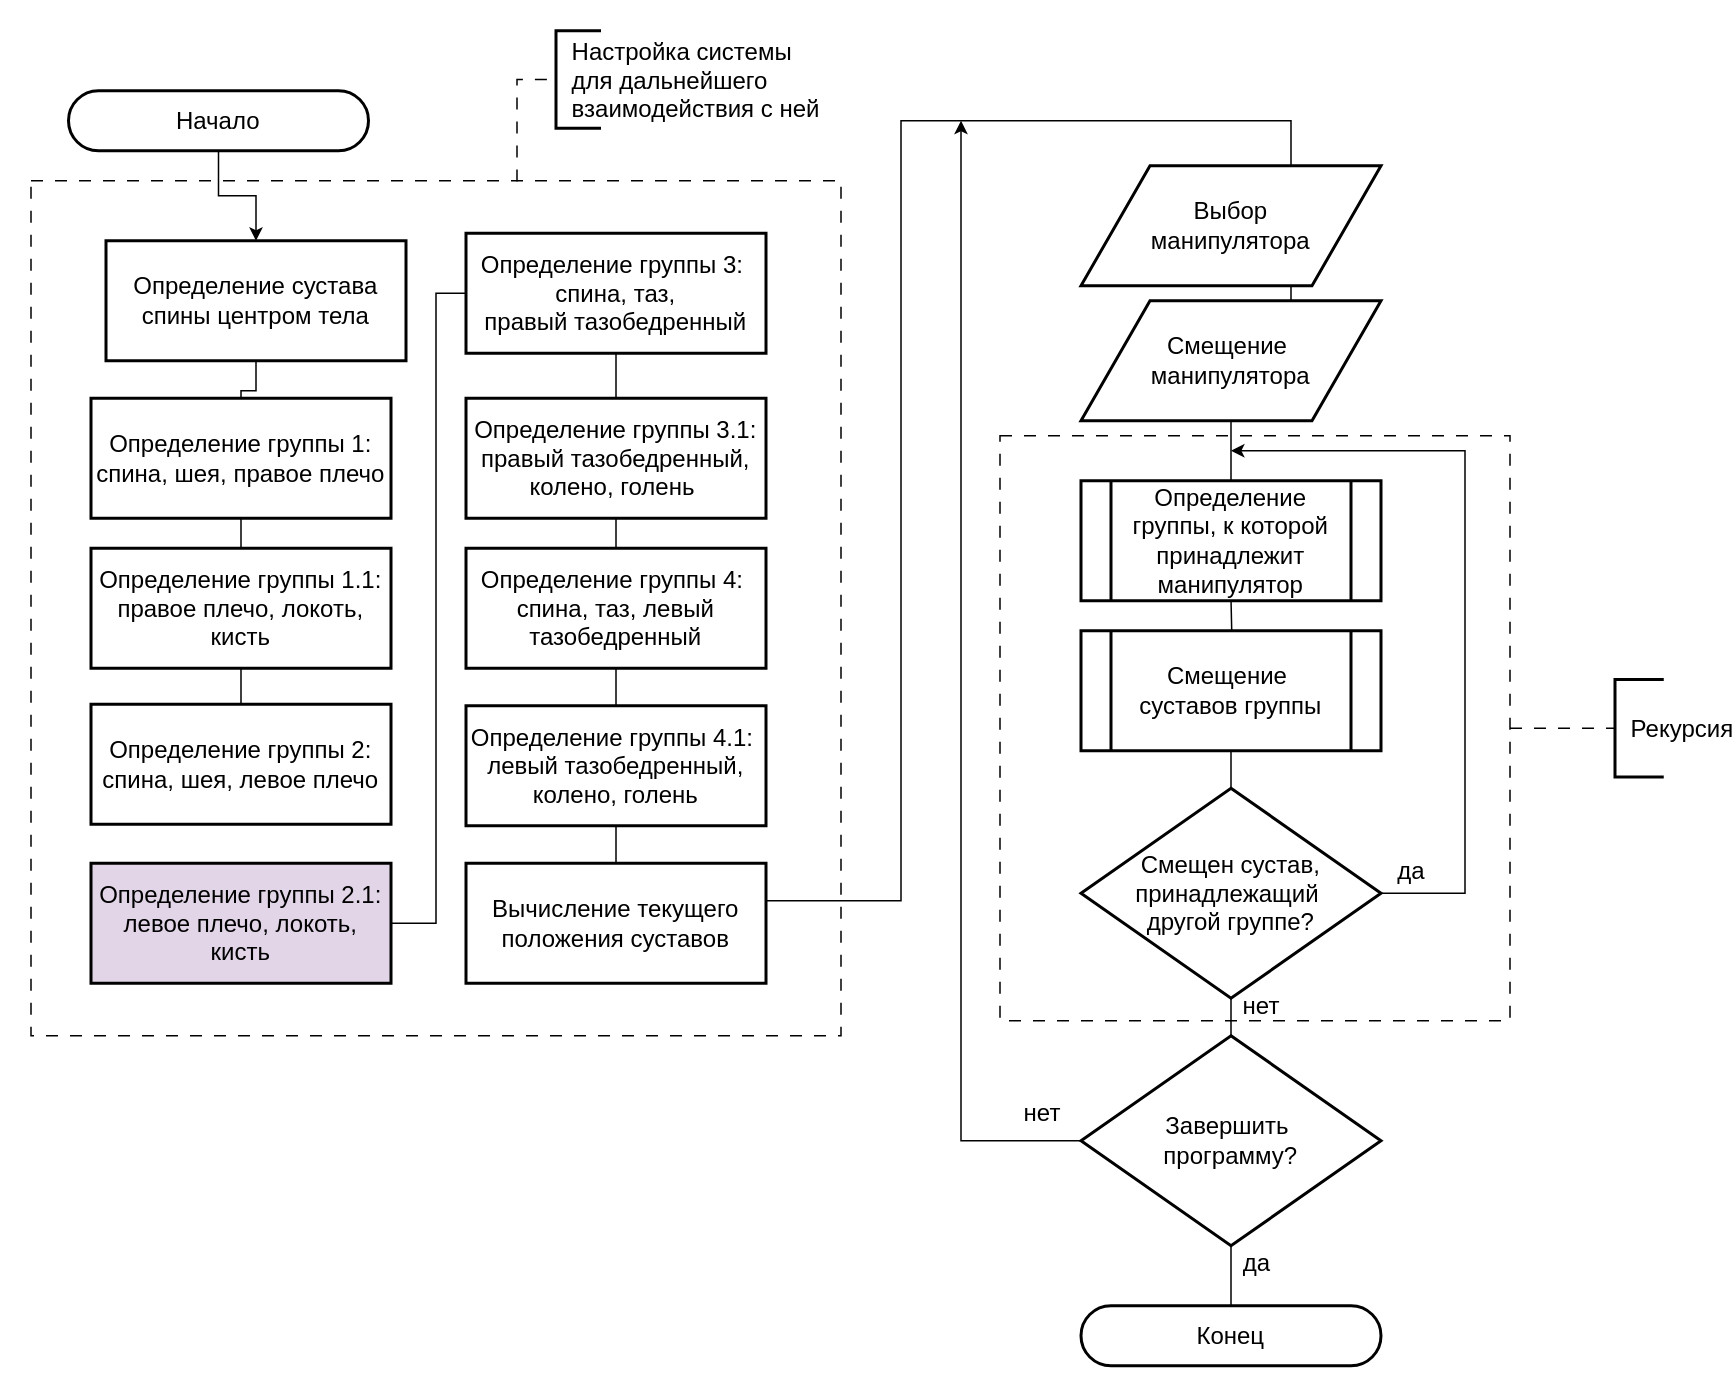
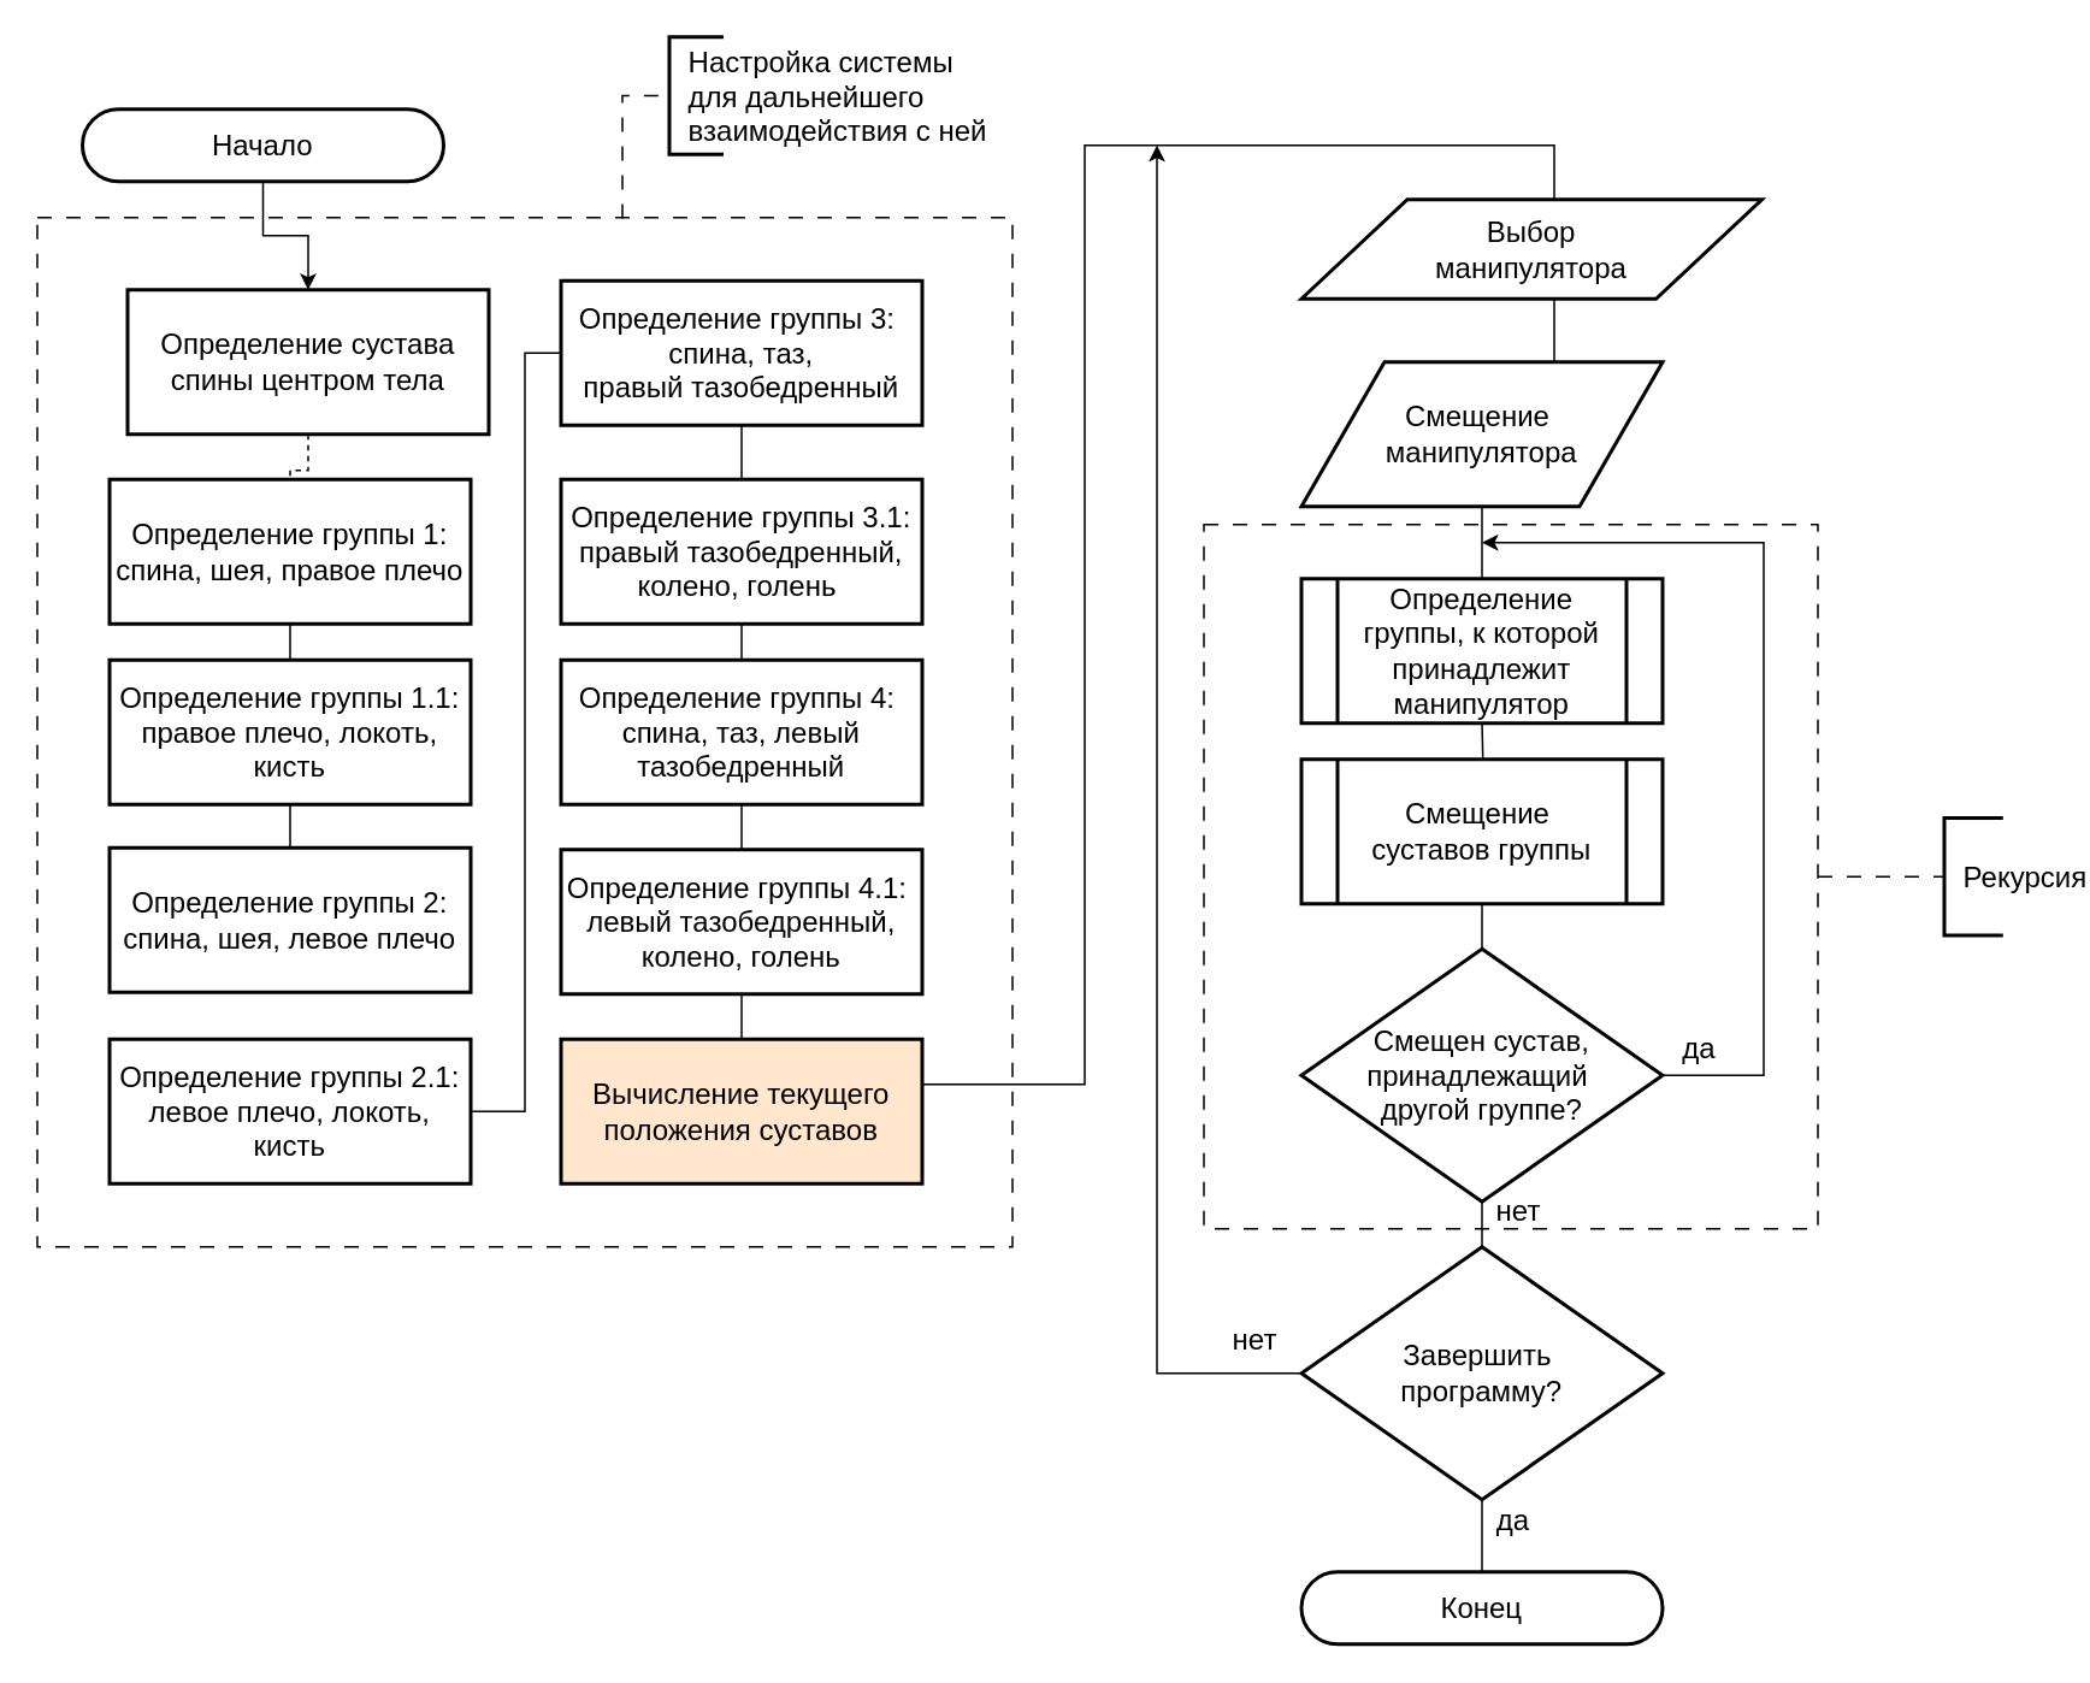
- <mxCell id="46" value="&lt;span&gt;Выбор&lt;/span&gt;&lt;div&gt;&lt;span&gt;манипулятора&lt;/span&gt;&lt;/div&gt;" style="shape=parallelogram;html=1;strokeWidth=2;perimeter=parallelogramPerimeter;whiteSpace=wrap;rounded=0;arcSize=12;size=0.23;fontSize=16;" parent="1" vertex="1"><mxGeometry x="720" y="110" width="200" height="80" as="geometry" /></mxCell>
+ <mxCell id="46" value="&lt;span&gt;Выбор&lt;/span&gt;&lt;div&gt;&lt;span&gt;манипулятора&lt;/span&gt;&lt;/div&gt;" style="shape=parallelogram;html=1;strokeWidth=2;perimeter=parallelogramPerimeter;whiteSpace=wrap;rounded=0;arcSize=12;size=0.23;fontSize=16;" parent="1" vertex="1"><mxGeometry x="720" y="110" width="255" height="55" as="geometry" /></mxCell>
- <mxCell id="24" style="edgeStyle=orthogonalEdgeStyle;rounded=0;orthogonalLoop=1;jettySize=auto;html=1;endArrow=none;startFill=0;" edge="1" parent="1" source="25" target="29"><mxGeometry relative="1" as="geometry" /></mxCell>
+ <mxCell id="24" style="edgeStyle=orthogonalEdgeStyle;rounded=0;orthogonalLoop=1;jettySize=auto;html=1;endArrow=none;startFill=0;dashed=1;" edge="1" parent="1" source="25" target="29"><mxGeometry relative="1" as="geometry" /></mxCell>
- <mxCell id="38" value="&lt;font&gt;Определение группы 2.1: левое&amp;nbsp;плечо, локоть, кисть&lt;/font&gt;" style="rounded=0;whiteSpace=wrap;html=1;absoluteArcSize=1;arcSize=14;strokeWidth=2;fontSize=16;fillColor=#e1d5e7;" parent="1" vertex="1"><mxGeometry x="60" y="575" width="200" height="80" as="geometry" /></mxCell>
+ <mxCell id="38" value="&lt;font&gt;Определение группы 2.1: левое&amp;nbsp;плечо, локоть, кисть&lt;/font&gt;" style="rounded=0;whiteSpace=wrap;html=1;absoluteArcSize=1;arcSize=14;strokeWidth=2;fontSize=16;" parent="1" vertex="1"><mxGeometry x="60" y="575" width="200" height="80" as="geometry" /></mxCell>
- <mxCell id="7" value="&lt;font&gt;Вычисление текущего положения суставов&lt;/font&gt;" style="rounded=0;whiteSpace=wrap;html=1;absoluteArcSize=1;arcSize=14;strokeWidth=2;fontSize=16;" parent="1" vertex="1"><mxGeometry x="310" y="575" width="200" height="80" as="geometry" /></mxCell>
+ <mxCell id="7" value="&lt;font&gt;Вычисление текущего положения суставов&lt;/font&gt;" style="rounded=0;whiteSpace=wrap;html=1;absoluteArcSize=1;arcSize=14;strokeWidth=2;fontSize=16;fillColor=#ffe6cc;" parent="1" vertex="1"><mxGeometry x="310" y="575" width="200" height="80" as="geometry" /></mxCell>
